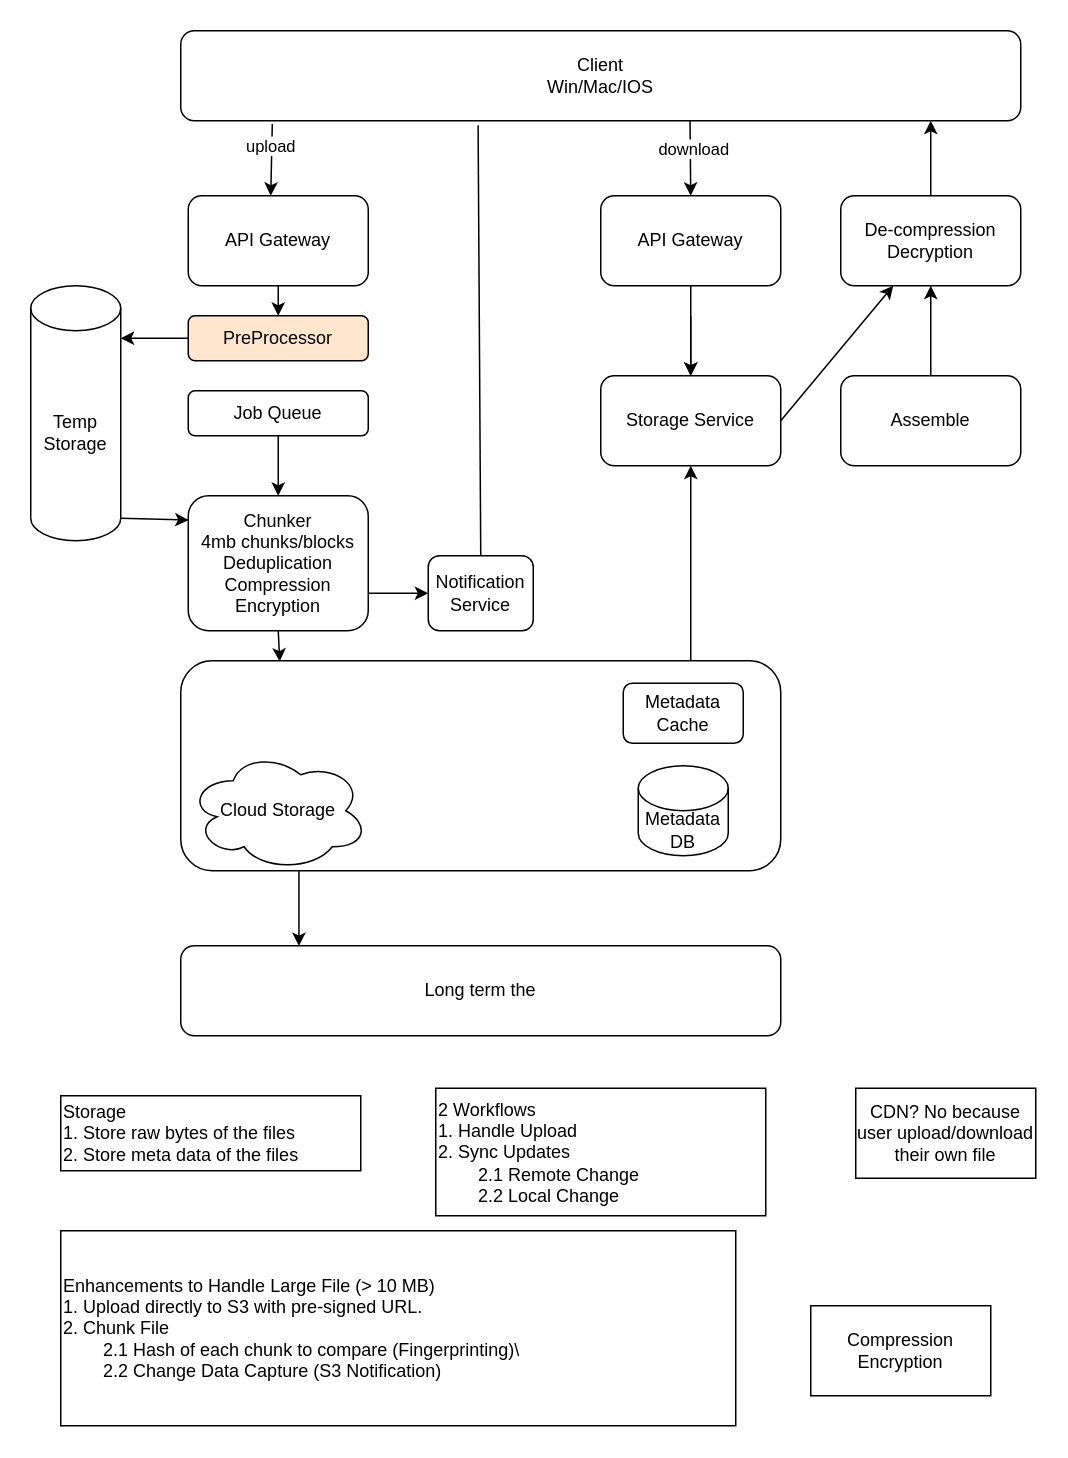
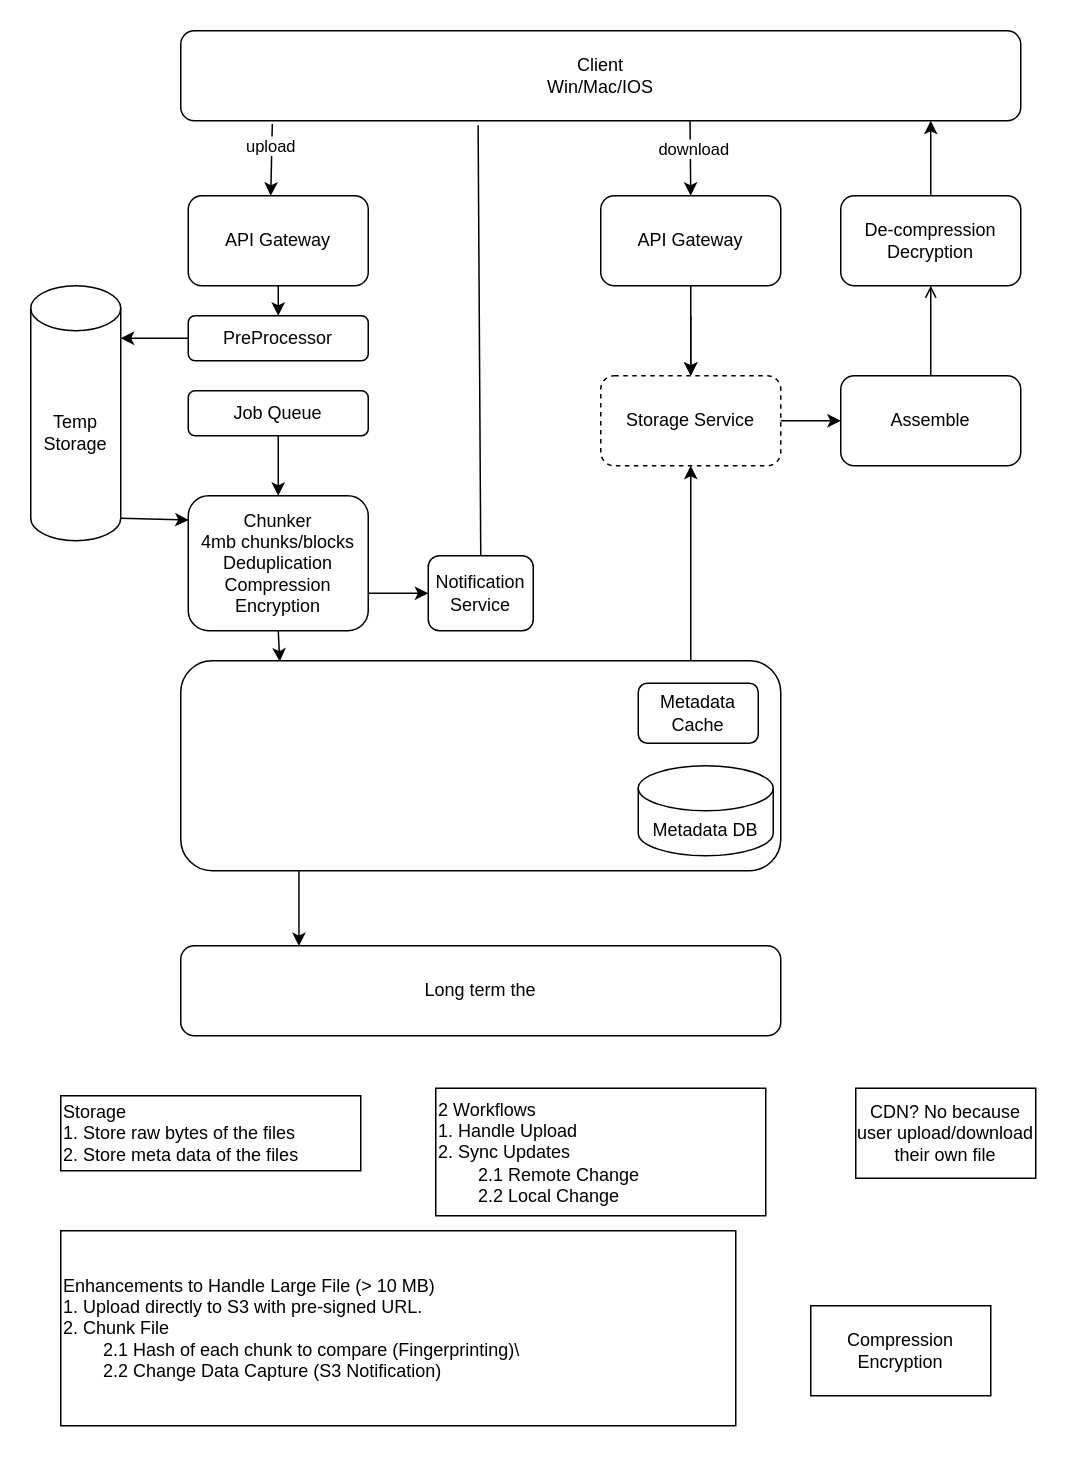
- <mxCell id="26" value="" style="endArrow=classic;html=1;rounded=0;exitX=0.5;exitY=0;exitDx=0;exitDy=0;entryX=0.5;entryY=1;entryDx=0;entryDy=0;" parent="1" source="10" target="20" edge="1"><mxGeometry width="50" height="50" relative="1" as="geometry"><mxPoint x="760" y="300" as="sourcePoint" /><mxPoint x="810" y="250" as="targetPoint" /></mxGeometry></mxCell>
+ <mxCell id="26" value="" style="endArrow=open;html=1;rounded=0;exitX=0.5;exitY=0;exitDx=0;exitDy=0;entryX=0.5;entryY=1;entryDx=0;entryDy=0;" parent="1" source="10" target="20" edge="1"><mxGeometry width="50" height="50" relative="1" as="geometry"><mxPoint x="760" y="300" as="sourcePoint" /><mxPoint x="810" y="250" as="targetPoint" /></mxGeometry></mxCell>
- <mxCell id="31" value="PreProcessor" style="rounded=1;whiteSpace=wrap;html=1;fillColor=#ffe6cc;" parent="1" vertex="1"><mxGeometry x="125" y="210" width="120" height="30" as="geometry" /></mxCell>
+ <mxCell id="31" value="PreProcessor" style="rounded=1;whiteSpace=wrap;html=1;" parent="1" vertex="1"><mxGeometry x="125" y="210" width="120" height="30" as="geometry" /></mxCell>
- <mxCell id="25" value="" style="endArrow=classic;html=1;rounded=0;exitX=1;exitY=0.5;exitDx=0;exitDy=0;" parent="1" source="22" target="20" edge="1"><mxGeometry width="50" height="50" relative="1" as="geometry"><mxPoint x="680" y="460" as="sourcePoint" /><mxPoint x="730" y="410" as="targetPoint" /></mxGeometry></mxCell>
+ <mxCell id="25" value="" style="endArrow=classic;html=1;rounded=0;exitX=1;exitY=0.5;exitDx=0;exitDy=0;entryX=0;entryY=0.5;entryDx=0;entryDy=0;" parent="1" source="22" target="10" edge="1"><mxGeometry width="50" height="50" relative="1" as="geometry"><mxPoint x="680" y="460" as="sourcePoint" /><mxPoint x="730" y="410" as="targetPoint" /></mxGeometry></mxCell>
- <mxCell id="22" value="Storage Service" style="rounded=1;whiteSpace=wrap;html=1;" parent="1" vertex="1"><mxGeometry x="400" y="250" width="120" height="60" as="geometry" /></mxCell>
+ <mxCell id="22" value="Storage Service" style="rounded=1;whiteSpace=wrap;html=1;dashed=1;" parent="1" vertex="1"><mxGeometry x="400" y="250" width="120" height="60" as="geometry" /></mxCell>
- <mxCell id="28" value="Metadata Cache" style="rounded=1;whiteSpace=wrap;html=1;" parent="1" vertex="1"><mxGeometry x="415" y="455" width="80" height="40" as="geometry" /></mxCell>
+ <mxCell id="28" value="Metadata Cache" style="rounded=1;whiteSpace=wrap;html=1;" parent="1" vertex="1"><mxGeometry x="425" y="455" width="80" height="40" as="geometry" /></mxCell>
- <mxCell id="13" value="Cloud Storage" style="ellipse;shape=cloud;whiteSpace=wrap;html=1;" parent="1" vertex="1"><mxGeometry x="125" y="500" width="120" height="80" as="geometry" /></mxCell>
- <mxCell id="12" value="Metadata DB" style="shape=cylinder3;whiteSpace=wrap;html=1;boundedLbl=1;backgroundOutline=1;size=15;" parent="1" vertex="1"><mxGeometry x="425" y="510" width="60" height="60" as="geometry" /></mxCell>
+ <mxCell id="12" value="Metadata DB" style="shape=cylinder3;whiteSpace=wrap;html=1;boundedLbl=1;backgroundOutline=1;size=15;" parent="1" vertex="1"><mxGeometry x="425" y="510" width="90" height="60" as="geometry" /></mxCell>
